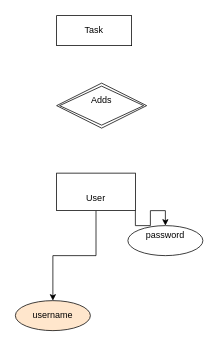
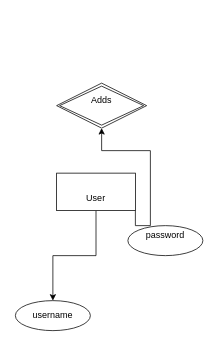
- <mxCell id="5" value="Task" style="whiteSpace=wrap;html=1;align=center;" vertex="1" parent="1"><mxGeometry x="75" y="20" width="100" height="40" as="geometry" /></mxCell>
- <mxCell id="3" style="edgeStyle=orthogonalEdgeStyle;rounded=0;orthogonalLoop=1;jettySize=auto;html=1;exitX=1;exitY=1;exitDx=0;exitDy=0;" edge="1" parent="1" source="4" target="7"><mxGeometry relative="1" as="geometry" /></mxCell>
+ <mxCell id="3" style="edgeStyle=orthogonalEdgeStyle;rounded=0;orthogonalLoop=1;jettySize=auto;html=1;exitX=1;exitY=1;exitDx=0;exitDy=0;" edge="1" parent="1" source="4" target="8"><mxGeometry relative="1" as="geometry" /></mxCell>
- <mxCell id="6" value="username" style="ellipse;whiteSpace=wrap;html=1;align=center;fillColor=#ffe6cc;" vertex="1" parent="1"><mxGeometry x="20" y="400" width="100" height="40" as="geometry" /></mxCell>
+ <mxCell id="6" value="username" style="ellipse;whiteSpace=wrap;html=1;align=center;" vertex="1" parent="1"><mxGeometry x="20" y="400" width="100" height="40" as="geometry" /></mxCell>
